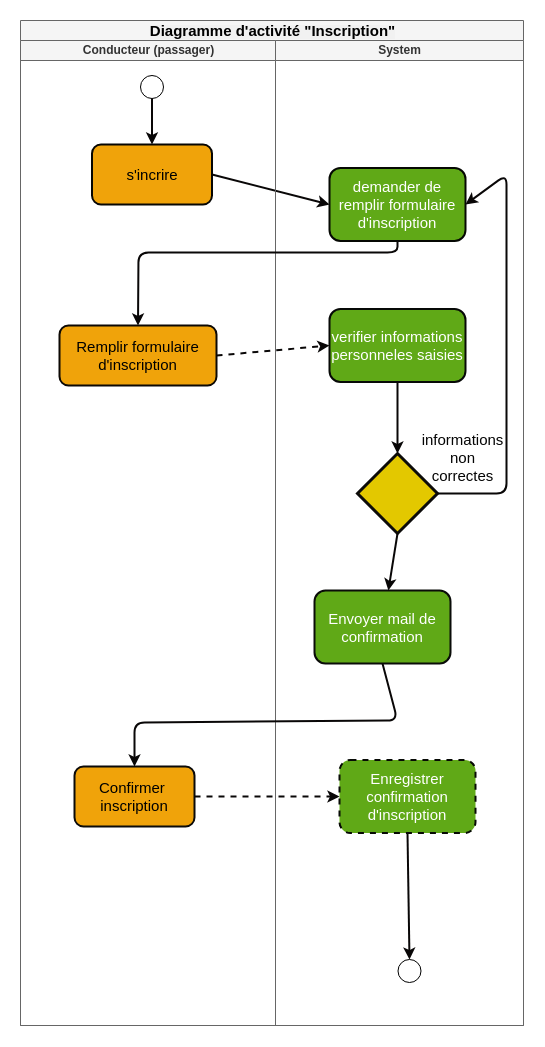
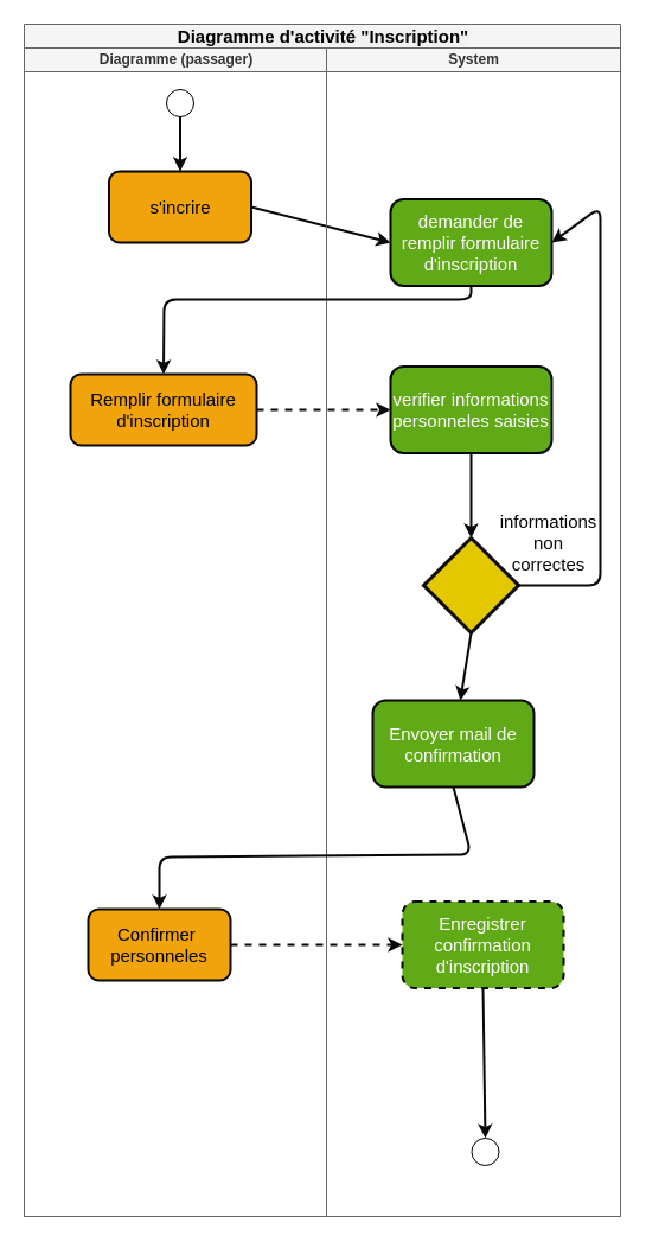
- <mxCell id="4" value="Conducteur (passager)" style="swimlane;startSize=20;html=1;strokeColor=#666666;fillColor=#f5f5f5;fontColor=#333333;" vertex="1" parent="2"><mxGeometry y="20" width="255" height="985" as="geometry" /></mxCell>
+ <mxCell id="4" value="Diagramme (passager)" style="swimlane;startSize=20;html=1;strokeColor=#666666;fillColor=#f5f5f5;fontColor=#333333;" vertex="1" parent="2"><mxGeometry y="20" width="255" height="985" as="geometry" /></mxCell>
- <mxCell id="7" value="Remplir formulaire d'inscription" style="rounded=1;whiteSpace=wrap;html=1;labelBackgroundColor=none;strokeColor=#0c0804;fontSize=15;fontColor=#000000;fillColor=#f0a30a;strokeWidth=2;" vertex="1" parent="4"><mxGeometry x="39" y="285" width="157" height="60" as="geometry" /></mxCell>
+ <mxCell id="7" value="Remplir formulaire d'inscription" style="rounded=1;whiteSpace=wrap;html=1;labelBackgroundColor=none;strokeColor=#0c0804;fontSize=15;fontColor=#000000;fillColor=#f0a30a;strokeWidth=2;" vertex="1" parent="4"><mxGeometry x="39" y="275" width="157" height="60" as="geometry" /></mxCell>
- <mxCell id="8" value="Confirmer&amp;nbsp;&lt;br&gt;inscription" style="rounded=1;whiteSpace=wrap;html=1;labelBackgroundColor=none;strokeColor=#0b0a09;fontSize=15;fontColor=#000000;fillColor=#f0a30a;strokeWidth=2;" vertex="1" parent="4"><mxGeometry x="54" y="726" width="120" height="60" as="geometry" /></mxCell>
+ <mxCell id="8" value="Confirmer&amp;nbsp;&lt;br&gt;personneles" style="rounded=1;whiteSpace=wrap;html=1;labelBackgroundColor=none;strokeColor=#0b0a09;fontSize=15;fontColor=#000000;fillColor=#f0a30a;strokeWidth=2;" vertex="1" parent="4"><mxGeometry x="54" y="726" width="120" height="60" as="geometry" /></mxCell>
